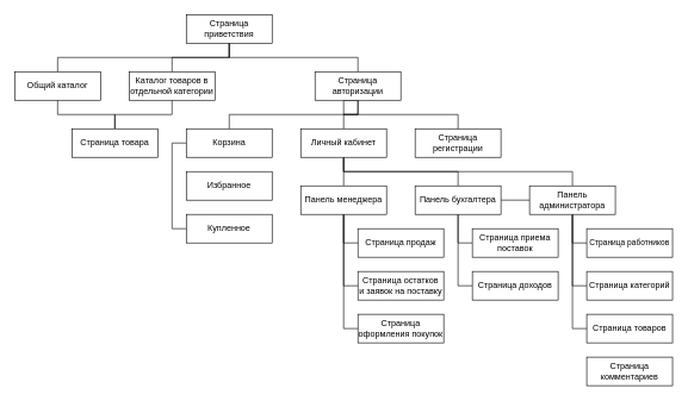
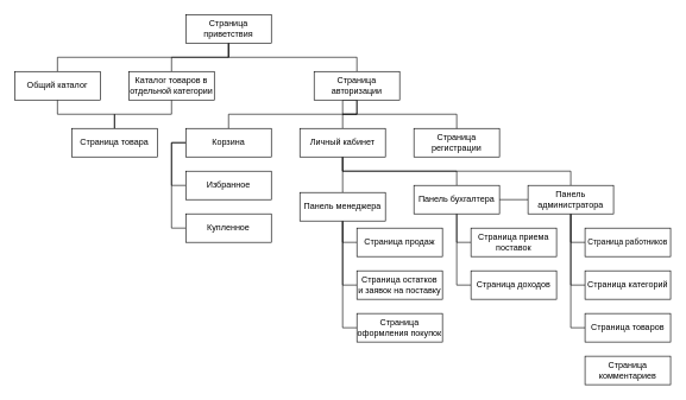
+ <mxCell id="15" value="" style="edgeStyle=orthogonalEdgeStyle;rounded=0;orthogonalLoop=1;jettySize=auto;html=1;endArrow=none;endFill=0;entryX=0;entryY=0.5;entryDx=0;entryDy=0;exitX=0;exitY=0.5;exitDx=0;exitDy=0;" parent="1" source="17" target="44" edge="1"><mxGeometry relative="1" as="geometry" /></mxCell>
- <mxCell id="39" value="Панель менеджера" style="whiteSpace=wrap;html=1;fontSize=12;spacing=0;" parent="1" vertex="1"><mxGeometry x="420" y="260" width="120" height="40" as="geometry" /></mxCell>
+ <mxCell id="39" value="Панель менеджера" style="whiteSpace=wrap;html=1;fontSize=12;spacing=0;" parent="1" vertex="1"><mxGeometry x="420" y="270" width="120" height="40" as="geometry" /></mxCell>
